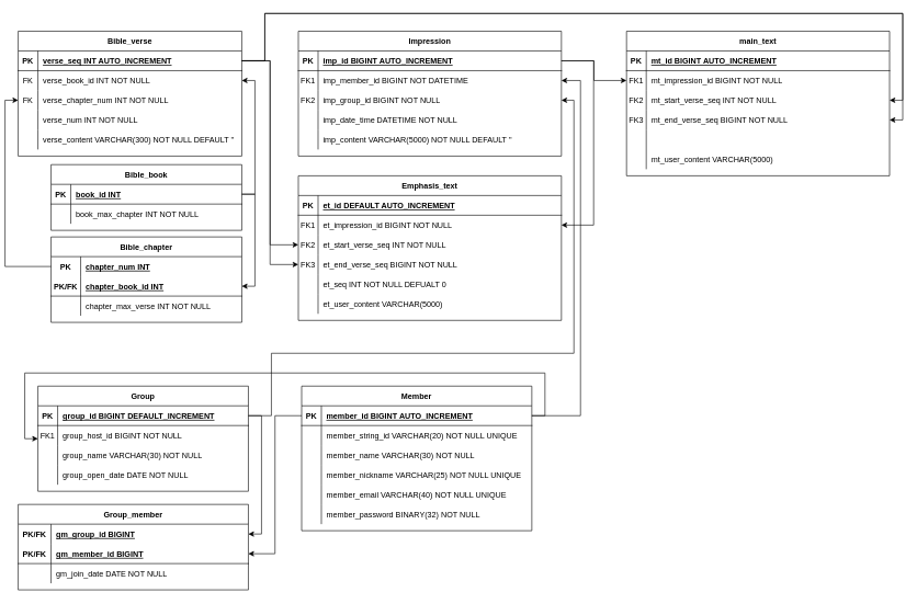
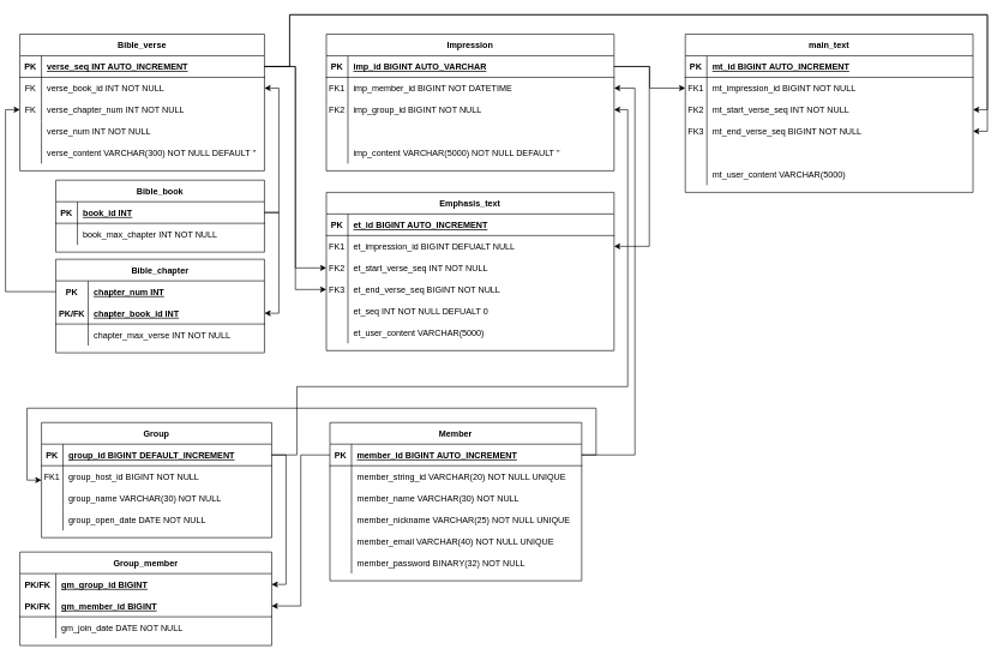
- <mxCell id="70" value="imp_id BIGINT AUTO_INCREMENT" style="shape=partialRectangle;overflow=hidden;connectable=0;fillColor=none;top=0;left=0;bottom=0;right=0;align=left;spacingLeft=6;fontStyle=5;" parent="68" vertex="1"><mxGeometry x="30" width="370" height="30" as="geometry"><mxRectangle width="370" height="30" as="alternateBounds" /></mxGeometry></mxCell>
+ <mxCell id="70" value="imp_id BIGINT AUTO_VARCHAR" style="shape=partialRectangle;overflow=hidden;connectable=0;fillColor=none;top=0;left=0;bottom=0;right=0;align=left;spacingLeft=6;fontStyle=5;" parent="68" vertex="1"><mxGeometry x="30" width="370" height="30" as="geometry"><mxRectangle width="370" height="30" as="alternateBounds" /></mxGeometry></mxCell>
- <mxCell id="79" value="imp_date_time DATETIME NOT NULL" style="shape=partialRectangle;overflow=hidden;connectable=0;fillColor=none;top=0;left=0;bottom=0;right=0;align=left;spacingLeft=6;" parent="77" vertex="1"><mxGeometry x="30" width="370" height="30" as="geometry"><mxRectangle width="370" height="30" as="alternateBounds" /></mxGeometry></mxCell>
- <mxCell id="86" value="et_id DEFAULT AUTO_INCREMENT" style="shape=partialRectangle;overflow=hidden;connectable=0;fillColor=none;top=0;left=0;bottom=0;right=0;align=left;spacingLeft=6;fontStyle=5;" parent="84" vertex="1"><mxGeometry x="30" width="370" height="30" as="geometry"><mxRectangle width="370" height="30" as="alternateBounds" /></mxGeometry></mxCell>
+ <mxCell id="86" value="et_id BIGINT AUTO_INCREMENT" style="shape=partialRectangle;overflow=hidden;connectable=0;fillColor=none;top=0;left=0;bottom=0;right=0;align=left;spacingLeft=6;fontStyle=5;" parent="84" vertex="1"><mxGeometry x="30" width="370" height="30" as="geometry"><mxRectangle width="370" height="30" as="alternateBounds" /></mxGeometry></mxCell>
- <mxCell id="89" value="et_impression_id BIGINT NOT NULL" style="shape=partialRectangle;overflow=hidden;connectable=0;fillColor=none;top=0;left=0;bottom=0;right=0;align=left;spacingLeft=6;" parent="87" vertex="1"><mxGeometry x="30" width="370" height="30" as="geometry"><mxRectangle width="370" height="30" as="alternateBounds" /></mxGeometry></mxCell>
+ <mxCell id="89" value="et_impression_id BIGINT DEFUALT NULL" style="shape=partialRectangle;overflow=hidden;connectable=0;fillColor=none;top=0;left=0;bottom=0;right=0;align=left;spacingLeft=6;" parent="87" vertex="1"><mxGeometry x="30" width="370" height="30" as="geometry"><mxRectangle width="370" height="30" as="alternateBounds" /></mxGeometry></mxCell>
